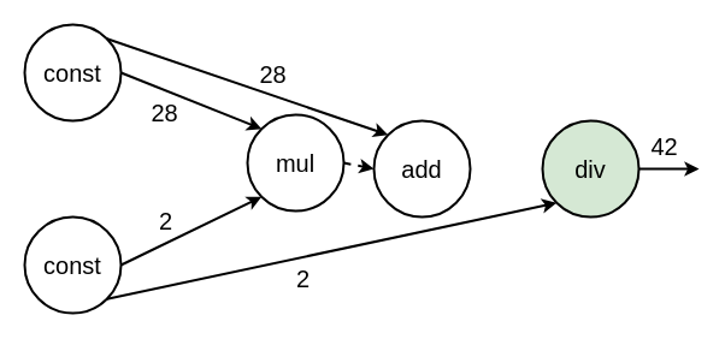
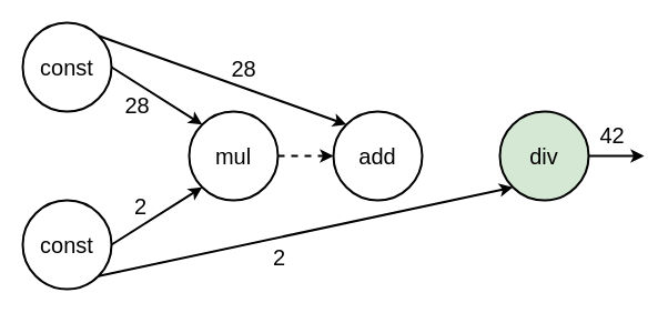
- <mxCell id="4" value="&lt;font style=&quot;font-size: 20px&quot;&gt;mul&lt;/font&gt;" style="ellipse;whiteSpace=wrap;html=1;aspect=fixed;strokeWidth=2;" parent="1" vertex="1"><mxGeometry x="205" y="95" width="80" height="80" as="geometry" /></mxCell>
+ <mxCell id="4" value="&lt;font style=&quot;font-size: 20px&quot;&gt;mul&lt;/font&gt;" style="ellipse;whiteSpace=wrap;html=1;aspect=fixed;strokeWidth=2;" parent="1" vertex="1"><mxGeometry x="170" y="100" width="80" height="80" as="geometry" /></mxCell>
- <mxCell id="5" value="&lt;font style=&quot;font-size: 20px&quot;&gt;add&lt;/font&gt;" style="ellipse;whiteSpace=wrap;html=1;aspect=fixed;strokeWidth=2;" parent="1" vertex="1"><mxGeometry x="310" y="100" width="80" height="80" as="geometry" /></mxCell>
+ <mxCell id="5" value="&lt;font style=&quot;font-size: 20px&quot;&gt;add&lt;/font&gt;" style="ellipse;whiteSpace=wrap;html=1;aspect=fixed;strokeWidth=2;" parent="1" vertex="1"><mxGeometry x="300" y="100" width="80" height="80" as="geometry" /></mxCell>
